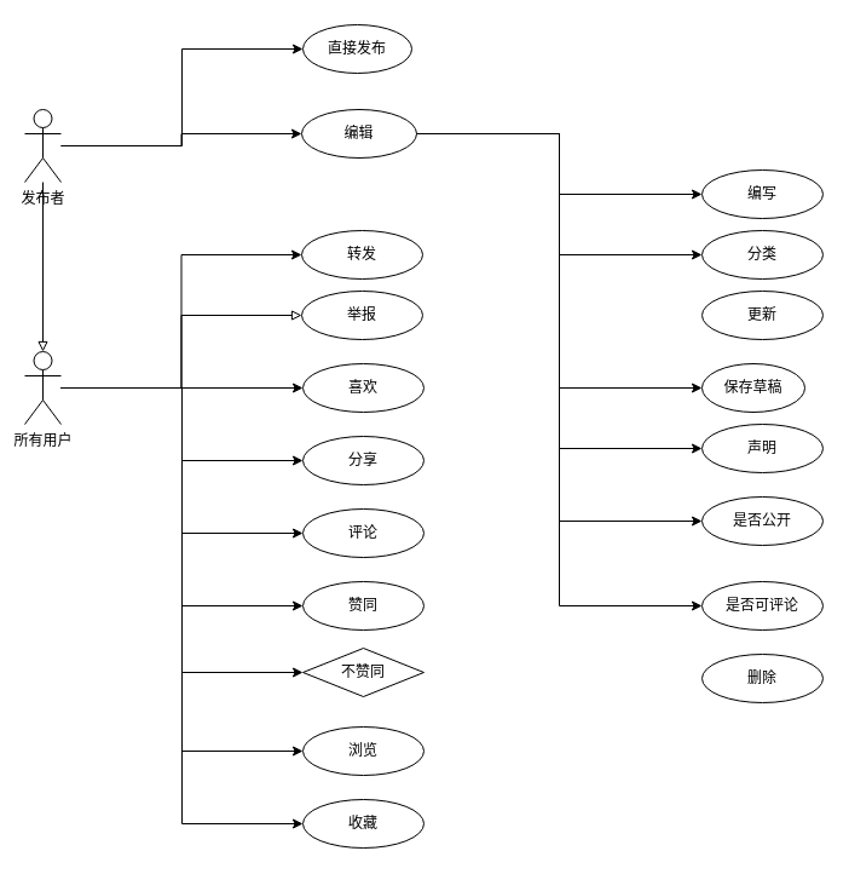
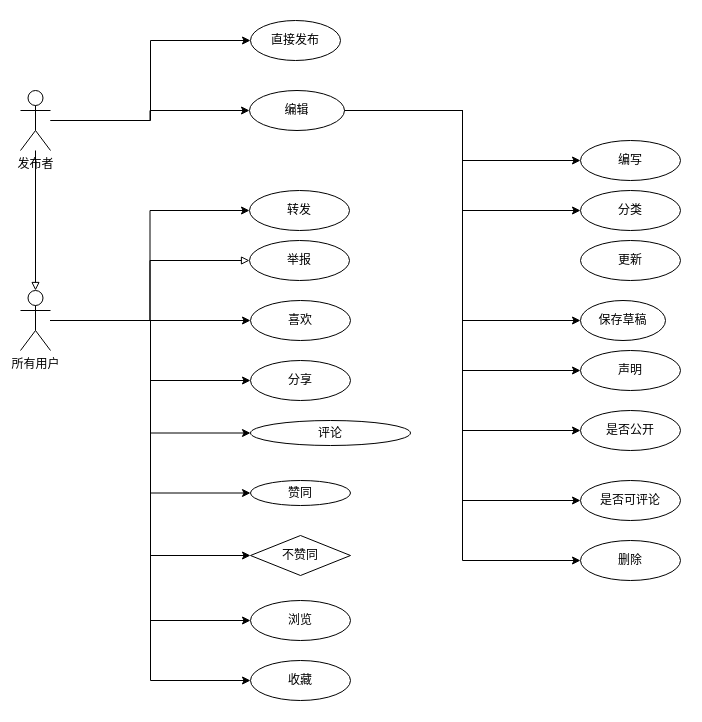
- <mxCell id="21" value="评论" style="ellipse;whiteSpace=wrap;html=1;" vertex="1" parent="1"><mxGeometry x="250" y="420" width="100" height="40" as="geometry" /></mxCell>
+ <mxCell id="21" value="评论" style="ellipse;whiteSpace=wrap;html=1;" vertex="1" parent="1"><mxGeometry x="250" y="420" width="160" height="25" as="geometry" /></mxCell>
- <mxCell id="22" value="赞同" style="ellipse;whiteSpace=wrap;html=1;" vertex="1" parent="1"><mxGeometry x="250" y="480" width="100" height="40" as="geometry" /></mxCell>
+ <mxCell id="22" value="赞同" style="ellipse;whiteSpace=wrap;html=1;" vertex="1" parent="1"><mxGeometry x="250" y="480" width="100" height="25" as="geometry" /></mxCell>
+ <mxCell id="18" style="edgeStyle=orthogonalEdgeStyle;rounded=0;orthogonalLoop=1;jettySize=auto;html=1;entryX=0;entryY=0.5;entryDx=0;entryDy=0;" edge="1" parent="1" source="20" target="26"><mxGeometry relative="1" as="geometry" /></mxCell>
